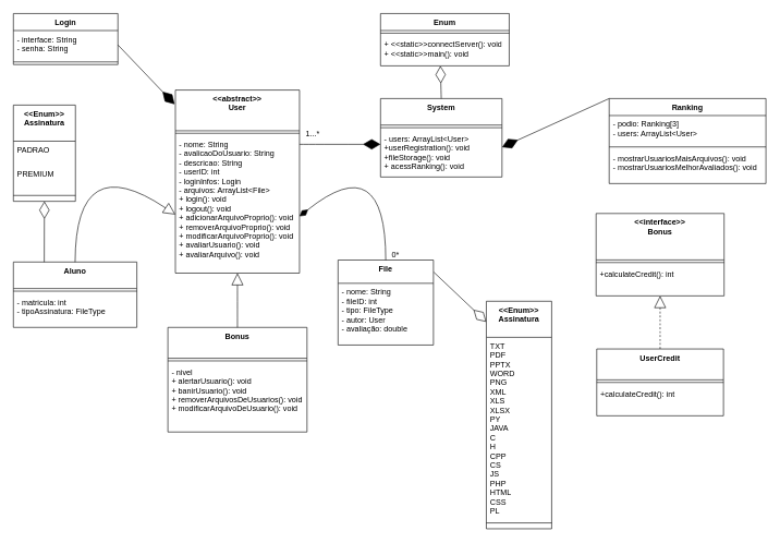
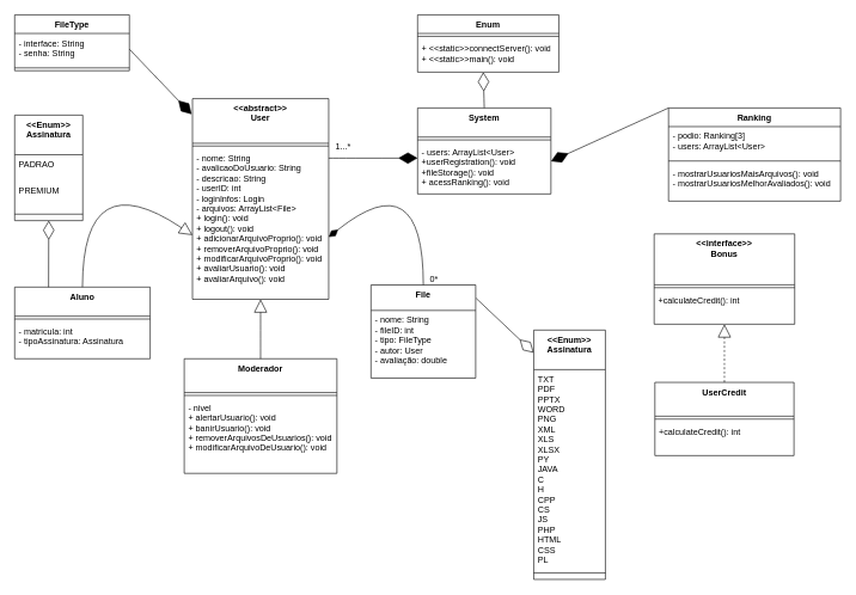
- <mxCell id="44" value="Login" style="swimlane;fontStyle=1;align=center;verticalAlign=top;childLayout=stackLayout;horizontal=1;startSize=26;horizontalStack=0;resizeParent=1;resizeParentMax=0;resizeLast=0;collapsible=1;marginBottom=0;whiteSpace=wrap;html=1;" vertex="1" parent="1"><mxGeometry x="20" y="20" width="160" height="78" as="geometry" /></mxCell>
+ <mxCell id="44" value="FileType" style="swimlane;fontStyle=1;align=center;verticalAlign=top;childLayout=stackLayout;horizontal=1;startSize=26;horizontalStack=0;resizeParent=1;resizeParentMax=0;resizeLast=0;collapsible=1;marginBottom=0;whiteSpace=wrap;html=1;" vertex="1" parent="1"><mxGeometry x="20" y="20" width="160" height="78" as="geometry" /></mxCell>
- <mxCell id="7" value="- matricula: int&#10;- tipoAssinatura: FileType&#10;" style="text;strokeColor=none;fillColor=none;align=left;verticalAlign=top;spacingLeft=4;spacingRight=4;overflow=hidden;rotatable=0;points=[[0,0.5],[1,0.5]];portConstraint=eastwest;" vertex="1" parent="5"><mxGeometry y="48.571" width="189" height="51.43" as="geometry" /></mxCell>
+ <mxCell id="7" value="- matricula: int&#10;- tipoAssinatura: Assinatura&#10;" style="text;strokeColor=none;fillColor=none;align=left;verticalAlign=top;spacingLeft=4;spacingRight=4;overflow=hidden;rotatable=0;points=[[0,0.5],[1,0.5]];portConstraint=eastwest;" vertex="1" parent="5"><mxGeometry y="48.571" width="189" height="51.43" as="geometry" /></mxCell>
- <mxCell id="8" value="Bonus" style="swimlane;fontStyle=1;align=center;verticalAlign=top;childLayout=stackLayout;horizontal=1;startSize=47.2;horizontalStack=0;resizeParent=1;resizeParentMax=0;resizeLast=0;collapsible=0;marginBottom=0;" vertex="1" parent="1"><mxGeometry x="256.5" y="500" width="213" height="160" as="geometry" /></mxCell>
+ <mxCell id="8" value="Moderador" style="swimlane;fontStyle=1;align=center;verticalAlign=top;childLayout=stackLayout;horizontal=1;startSize=47.2;horizontalStack=0;resizeParent=1;resizeParentMax=0;resizeLast=0;collapsible=0;marginBottom=0;" vertex="1" parent="1"><mxGeometry x="256.5" y="500" width="213" height="160" as="geometry" /></mxCell>
